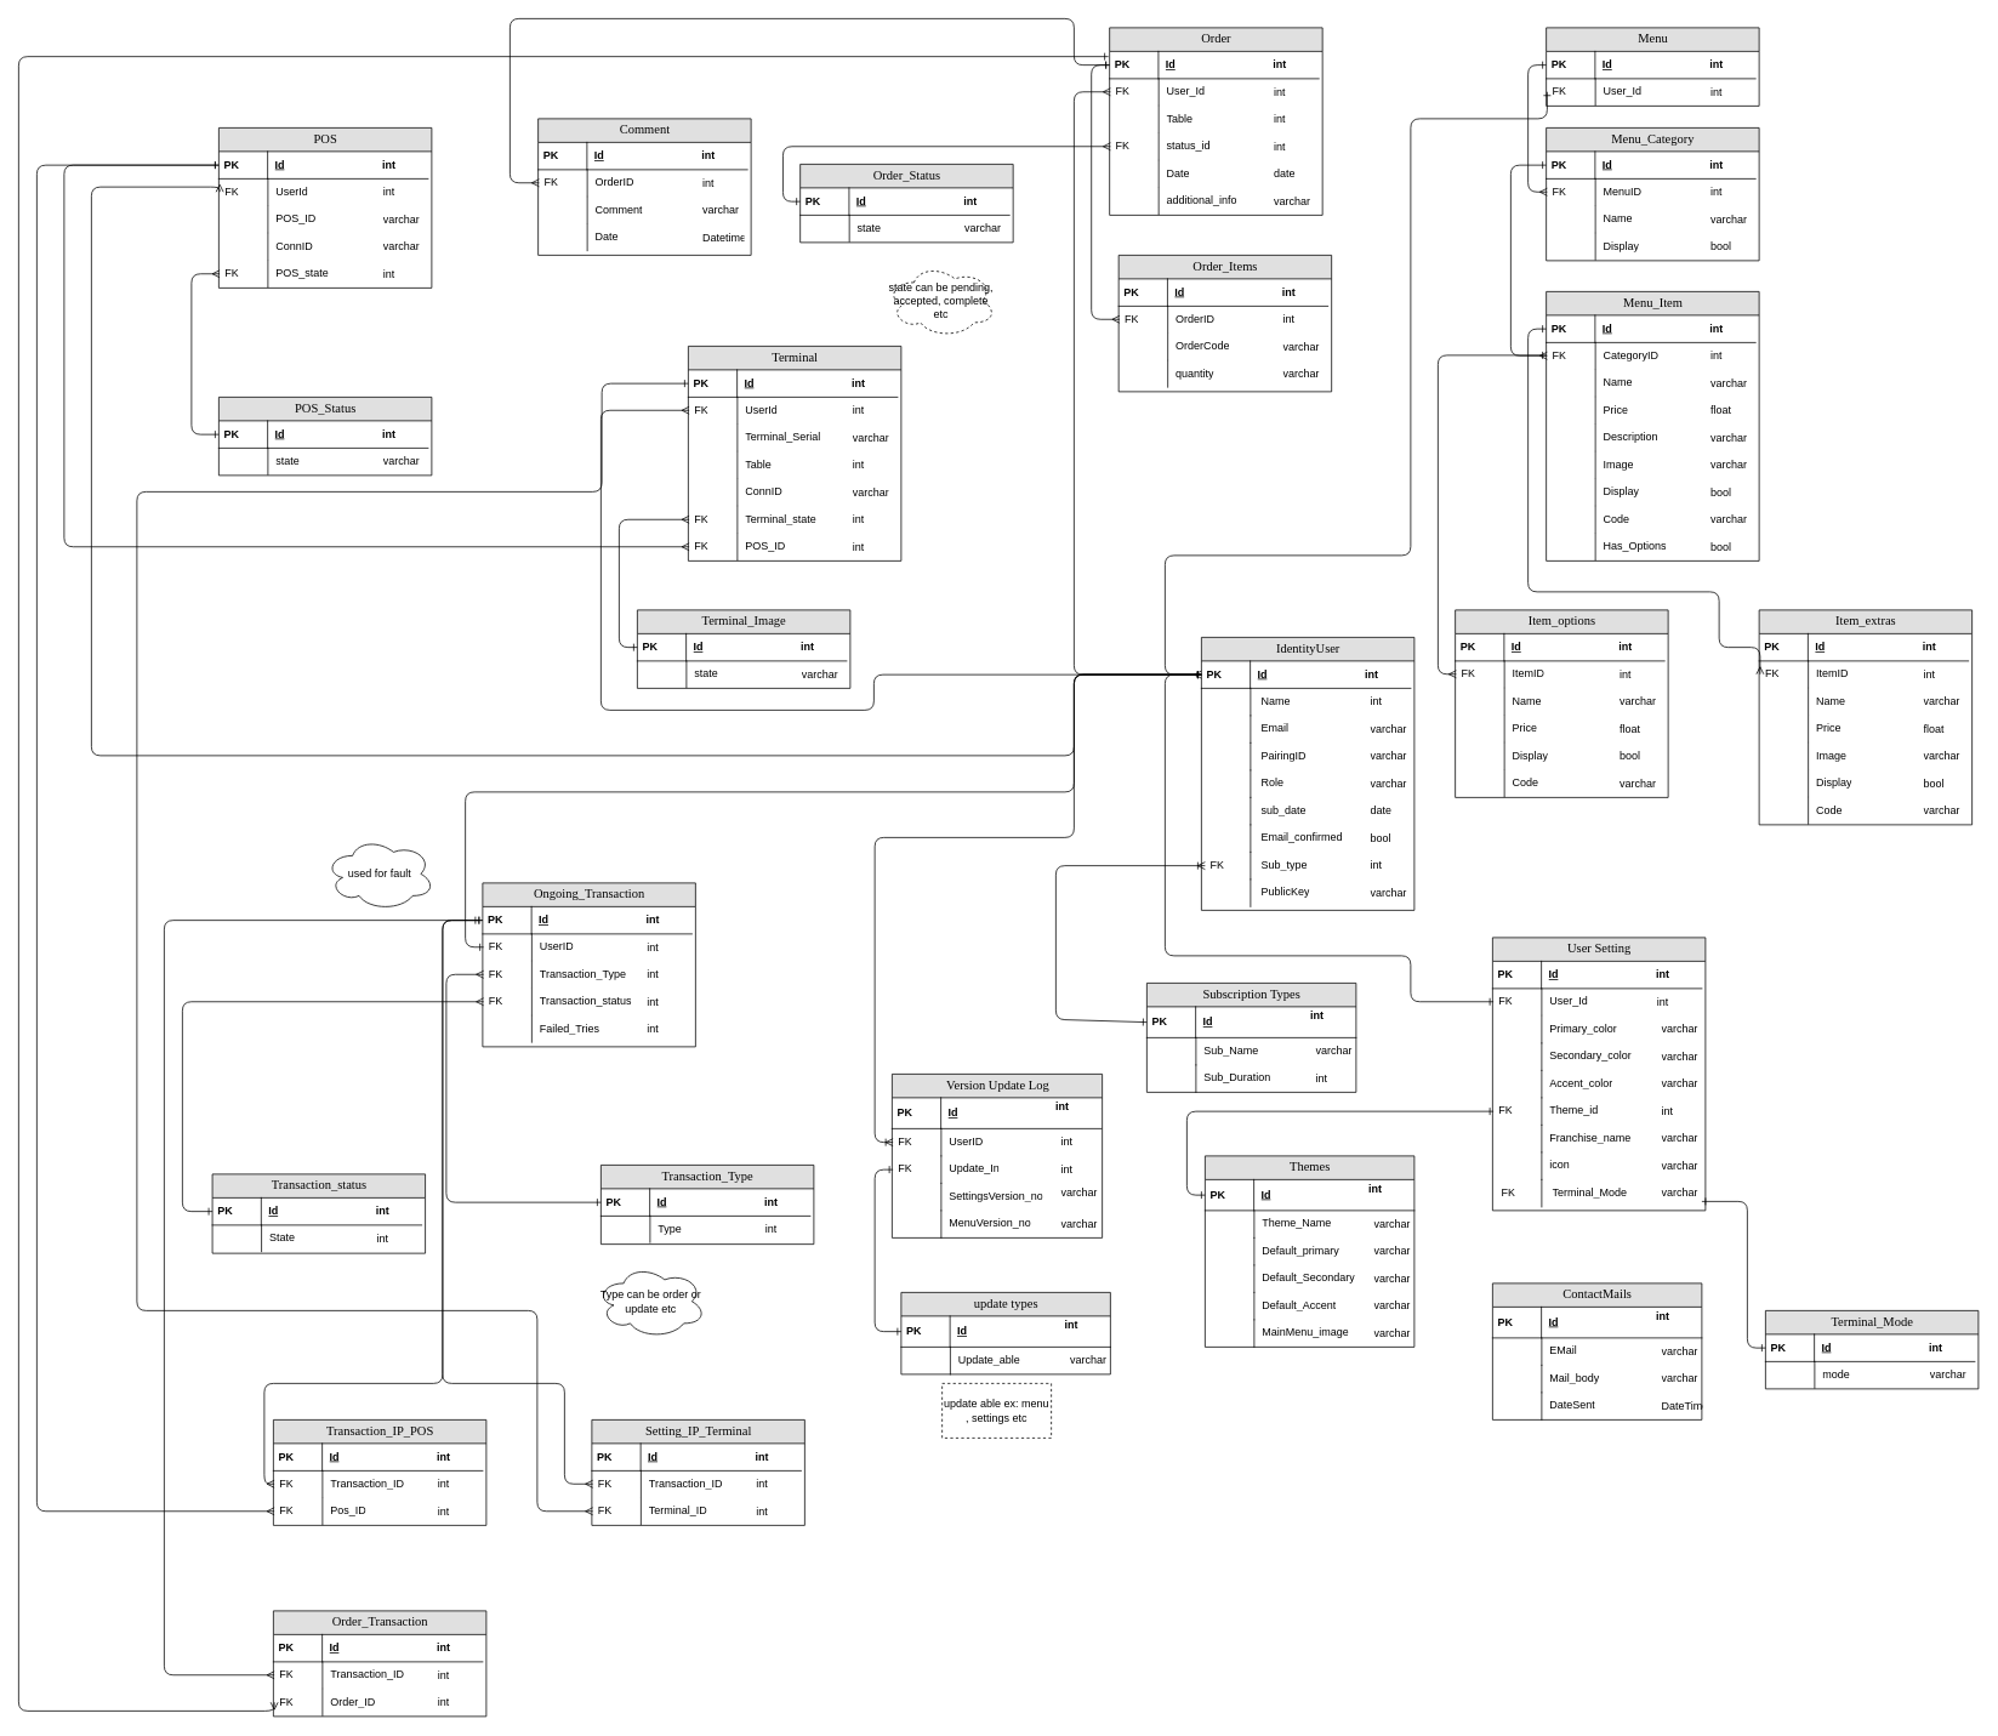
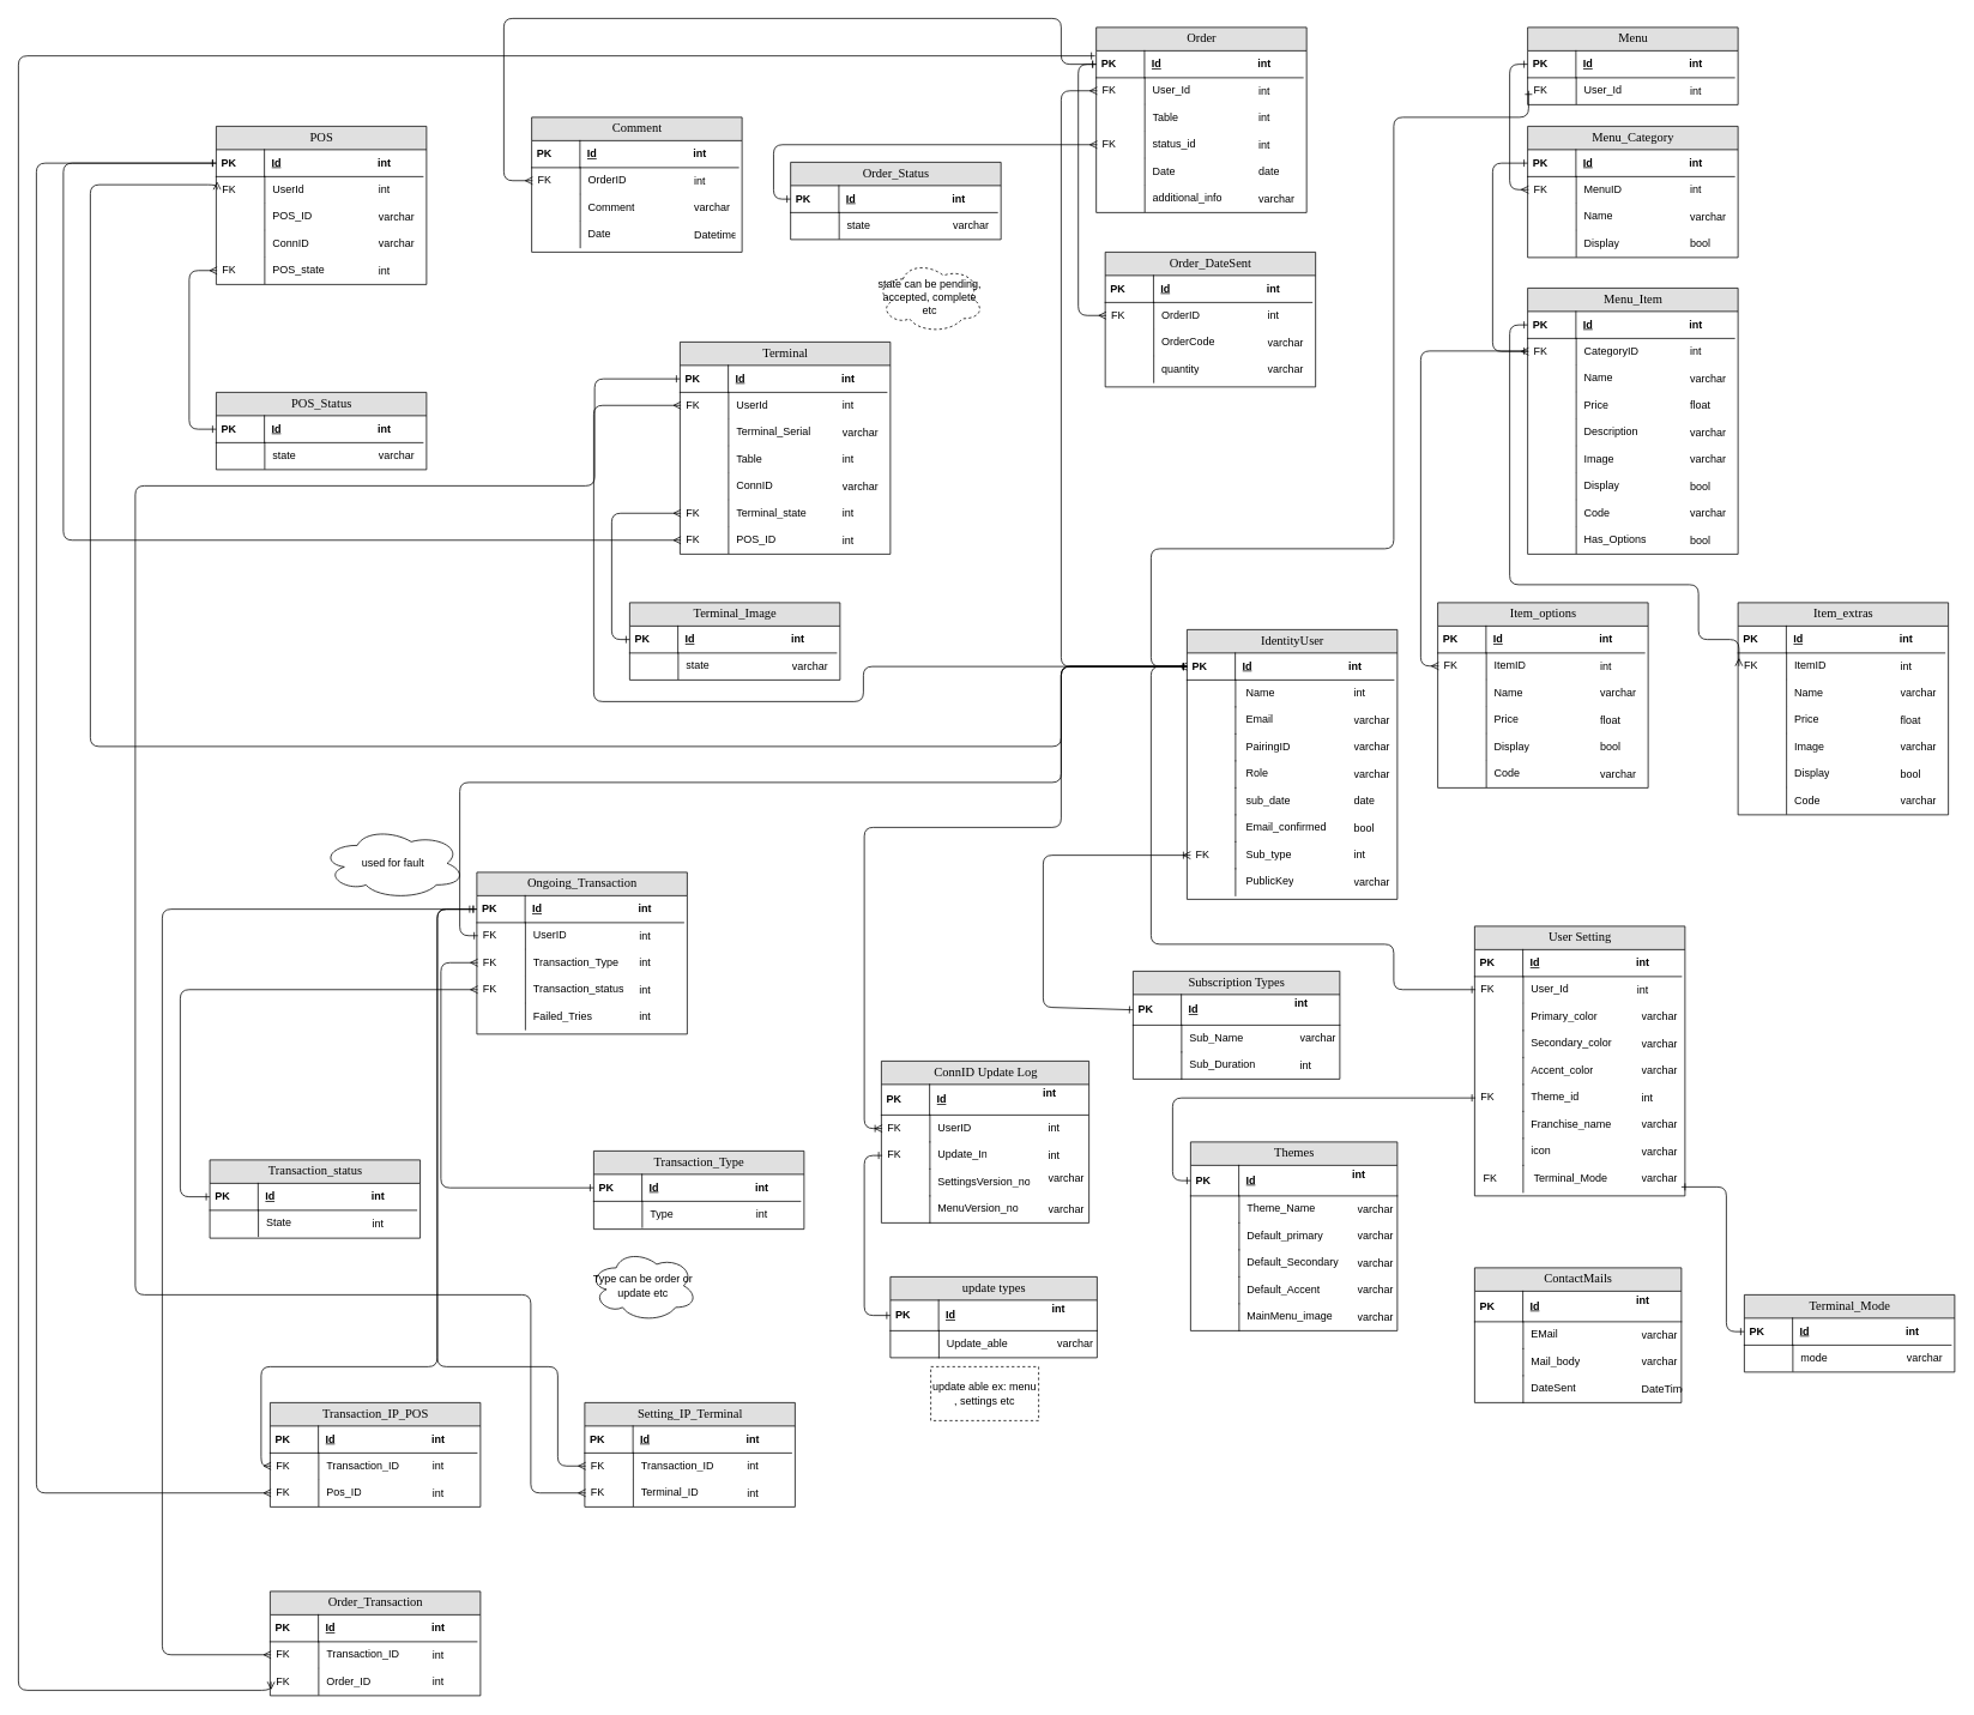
- <mxCell id="309" value="Order_Items" style="swimlane;html=1;fontStyle=0;childLayout=stackLayout;horizontal=1;startSize=26;fillColor=#e0e0e0;horizontalStack=0;resizeParent=1;resizeLast=0;collapsible=1;marginBottom=0;swimlaneFillColor=#ffffff;align=center;rounded=0;shadow=0;comic=0;labelBackgroundColor=none;strokeWidth=1;fontFamily=Verdana;fontSize=14" vertex="1" parent="1"><mxGeometry x="1229.06" y="280" width="234" height="150" as="geometry" /></mxCell>
+ <mxCell id="309" value="Order_DateSent" style="swimlane;html=1;fontStyle=0;childLayout=stackLayout;horizontal=1;startSize=26;fillColor=#e0e0e0;horizontalStack=0;resizeParent=1;resizeLast=0;collapsible=1;marginBottom=0;swimlaneFillColor=#ffffff;align=center;rounded=0;shadow=0;comic=0;labelBackgroundColor=none;strokeWidth=1;fontFamily=Verdana;fontSize=14" vertex="1" parent="1"><mxGeometry x="1229.06" y="280" width="234" height="150" as="geometry" /></mxCell>
- <mxCell id="400" value="used for fault" style="ellipse;shape=cloud;whiteSpace=wrap;html=1;" vertex="1" parent="1"><mxGeometry x="357" y="920" width="120" height="80" as="geometry" /></mxCell>
+ <mxCell id="400" value="used for fault" style="ellipse;shape=cloud;whiteSpace=wrap;html=1;" vertex="1" parent="1"><mxGeometry x="357" y="920" width="160" height="80" as="geometry" /></mxCell>
- <mxCell id="117" value="Version Update Log" style="swimlane;html=1;fontStyle=0;childLayout=stackLayout;horizontal=1;startSize=26;fillColor=#e0e0e0;horizontalStack=0;resizeParent=1;resizeLast=0;collapsible=1;marginBottom=0;swimlaneFillColor=#ffffff;align=center;rounded=0;shadow=0;comic=0;labelBackgroundColor=none;strokeWidth=1;fontFamily=Verdana;fontSize=14" vertex="1" parent="1"><mxGeometry x="980" y="1180" width="231" height="180" as="geometry" /></mxCell>
+ <mxCell id="117" value="ConnID Update Log" style="swimlane;html=1;fontStyle=0;childLayout=stackLayout;horizontal=1;startSize=26;fillColor=#e0e0e0;horizontalStack=0;resizeParent=1;resizeLast=0;collapsible=1;marginBottom=0;swimlaneFillColor=#ffffff;align=center;rounded=0;shadow=0;comic=0;labelBackgroundColor=none;strokeWidth=1;fontFamily=Verdana;fontSize=14" vertex="1" parent="1"><mxGeometry x="980" y="1180" width="231" height="180" as="geometry" /></mxCell>
